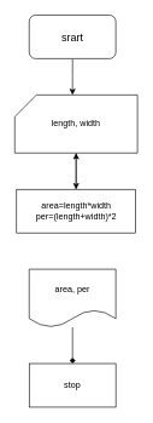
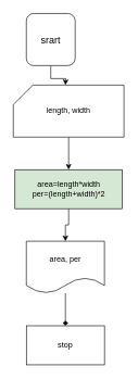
- <mxCell id="3" value="&lt;font style=&quot;font-size: 15px;&quot;&gt;srart&lt;/font&gt;" style="rounded=1;whiteSpace=wrap;html=1;" vertex="1" parent="1"><mxGeometry x="40" y="20" width="120" height="60" as="geometry" /></mxCell>
+ <mxCell id="3" value="&lt;font style=&quot;font-size: 15px;&quot;&gt;srart&lt;/font&gt;" style="rounded=1;whiteSpace=wrap;html=1;" vertex="1" parent="1"><mxGeometry x="40" y="20" width="75" height="80" as="geometry" /></mxCell>
- <mxCell id="6" value="" style="edgeStyle=orthogonalEdgeStyle;rounded=0;orthogonalLoop=1;jettySize=auto;html=1;" edge="1" parent="1" source="7" target="5"><mxGeometry relative="1" as="geometry" /></mxCell>
+ <mxCell id="6" value="" style="edgeStyle=orthogonalEdgeStyle;rounded=0;orthogonalLoop=1;jettySize=auto;html=1;" edge="1" parent="1" source="7" target="9"><mxGeometry relative="1" as="geometry" /></mxCell>
- <mxCell id="7" value="area=length*width&lt;br&gt;per=(length+width)*2" style="rounded=0;whiteSpace=wrap;html=1;" vertex="1" parent="1"><mxGeometry x="22.5" y="260" width="165" height="60" as="geometry" /></mxCell>
+ <mxCell id="7" value="area=length*width&lt;br&gt;per=(length+width)*2" style="rounded=0;whiteSpace=wrap;html=1;fillColor=#d5e8d4;" vertex="1" parent="1"><mxGeometry x="22.5" y="260" width="165" height="60" as="geometry" /></mxCell>
